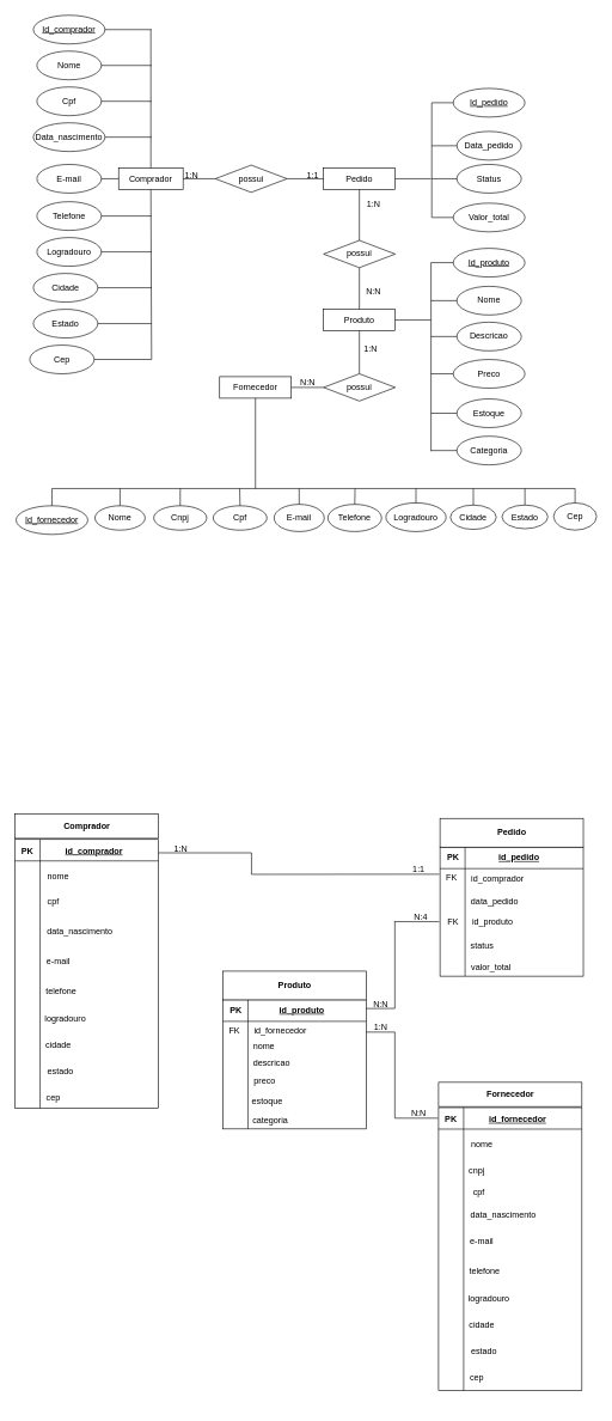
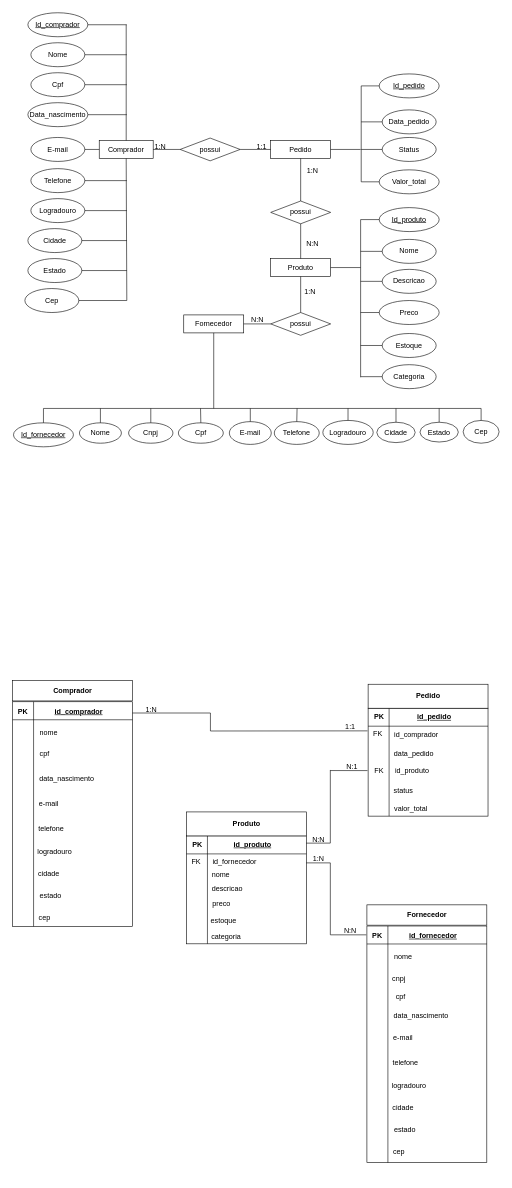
- <mxCell id="156" value="N:4" style="text;html=1;align=center;verticalAlign=middle;whiteSpace=wrap;rounded=0;" vertex="1" parent="1"><mxGeometry x="556.5" y="1263" width="60" height="30" as="geometry" /></mxCell>
+ <mxCell id="156" value="N:1" style="text;html=1;align=center;verticalAlign=middle;whiteSpace=wrap;rounded=0;" vertex="1" parent="1"><mxGeometry x="556.5" y="1263" width="60" height="30" as="geometry" /></mxCell>
